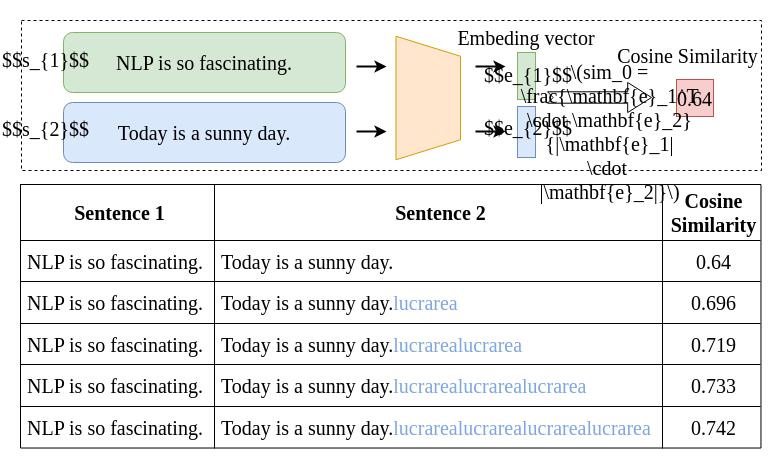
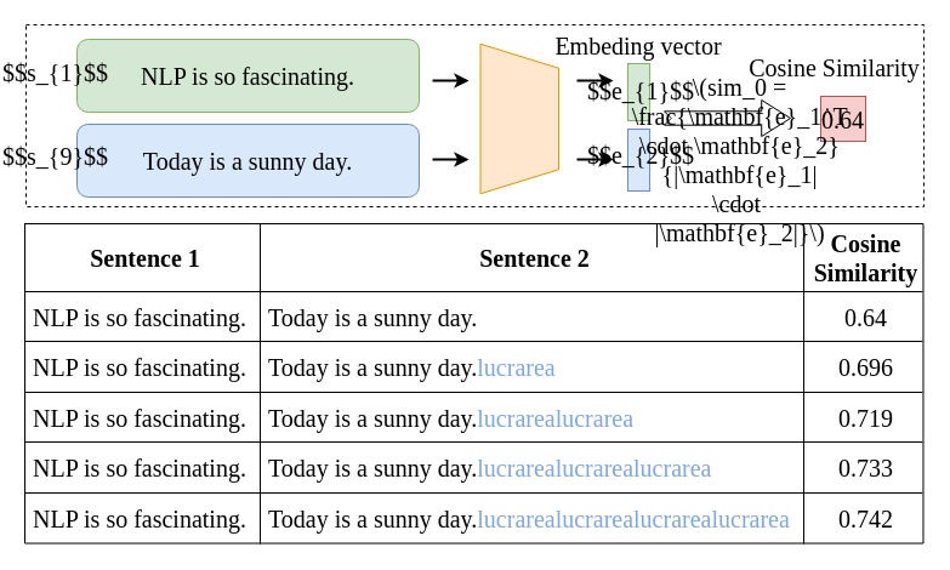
- <mxCell id="44" value="$$s_{2}$$" style="text;strokeColor=none;align=center;fillColor=none;html=1;verticalAlign=middle;whiteSpace=wrap;rounded=0;fontFamily=Times New Roman;fontSize=20;" parent="1" vertex="1"><mxGeometry x="22" y="113" width="47" height="30" as="geometry" /></mxCell>
+ <mxCell id="44" value="$$s_{9}$$" style="text;strokeColor=none;align=center;fillColor=none;html=1;verticalAlign=middle;whiteSpace=wrap;rounded=0;fontFamily=Times New Roman;fontSize=20;" parent="1" vertex="1"><mxGeometry x="22" y="113" width="47" height="30" as="geometry" /></mxCell>
